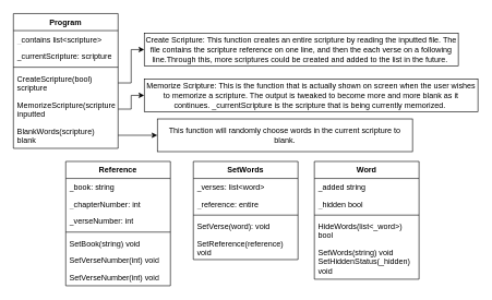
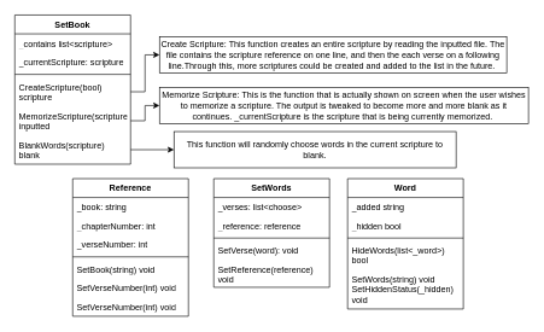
- <mxCell id="17" value="Program" style="swimlane;fontStyle=1;align=center;verticalAlign=top;childLayout=stackLayout;horizontal=1;startSize=26;horizontalStack=0;resizeParent=1;resizeParentMax=0;resizeLast=0;collapsible=1;marginBottom=0;whiteSpace=wrap;html=1;" parent="1" vertex="1"><mxGeometry x="20" y="20" width="160" height="206" as="geometry" /></mxCell>
+ <mxCell id="17" value="SetBook" style="swimlane;fontStyle=1;align=center;verticalAlign=top;childLayout=stackLayout;horizontal=1;startSize=26;horizontalStack=0;resizeParent=1;resizeParentMax=0;resizeLast=0;collapsible=1;marginBottom=0;whiteSpace=wrap;html=1;" parent="1" vertex="1"><mxGeometry x="20" y="20" width="160" height="206" as="geometry" /></mxCell>
- <mxCell id="3" value="_verses: list&amp;lt;word&amp;gt;" style="text;strokeColor=none;fillColor=none;align=left;verticalAlign=top;spacingLeft=4;spacingRight=4;overflow=hidden;rotatable=0;points=[[0,0.5],[1,0.5]];portConstraint=eastwest;whiteSpace=wrap;html=1;" parent="2" vertex="1"><mxGeometry y="26" width="160" height="26" as="geometry" /></mxCell>
+ <mxCell id="3" value="_verses: list&amp;lt;choose&amp;gt;" style="text;strokeColor=none;fillColor=none;align=left;verticalAlign=top;spacingLeft=4;spacingRight=4;overflow=hidden;rotatable=0;points=[[0,0.5],[1,0.5]];portConstraint=eastwest;whiteSpace=wrap;html=1;" parent="2" vertex="1"><mxGeometry y="26" width="160" height="26" as="geometry" /></mxCell>
- <mxCell id="4" value="_reference: entire" style="text;strokeColor=none;fillColor=none;align=left;verticalAlign=top;spacingLeft=4;spacingRight=4;overflow=hidden;rotatable=0;points=[[0,0.5],[1,0.5]];portConstraint=eastwest;whiteSpace=wrap;html=1;" parent="2" vertex="1"><mxGeometry y="52" width="160" height="26" as="geometry" /></mxCell>
+ <mxCell id="4" value="_reference: reference" style="text;strokeColor=none;fillColor=none;align=left;verticalAlign=top;spacingLeft=4;spacingRight=4;overflow=hidden;rotatable=0;points=[[0,0.5],[1,0.5]];portConstraint=eastwest;whiteSpace=wrap;html=1;" parent="2" vertex="1"><mxGeometry y="52" width="160" height="26" as="geometry" /></mxCell>
